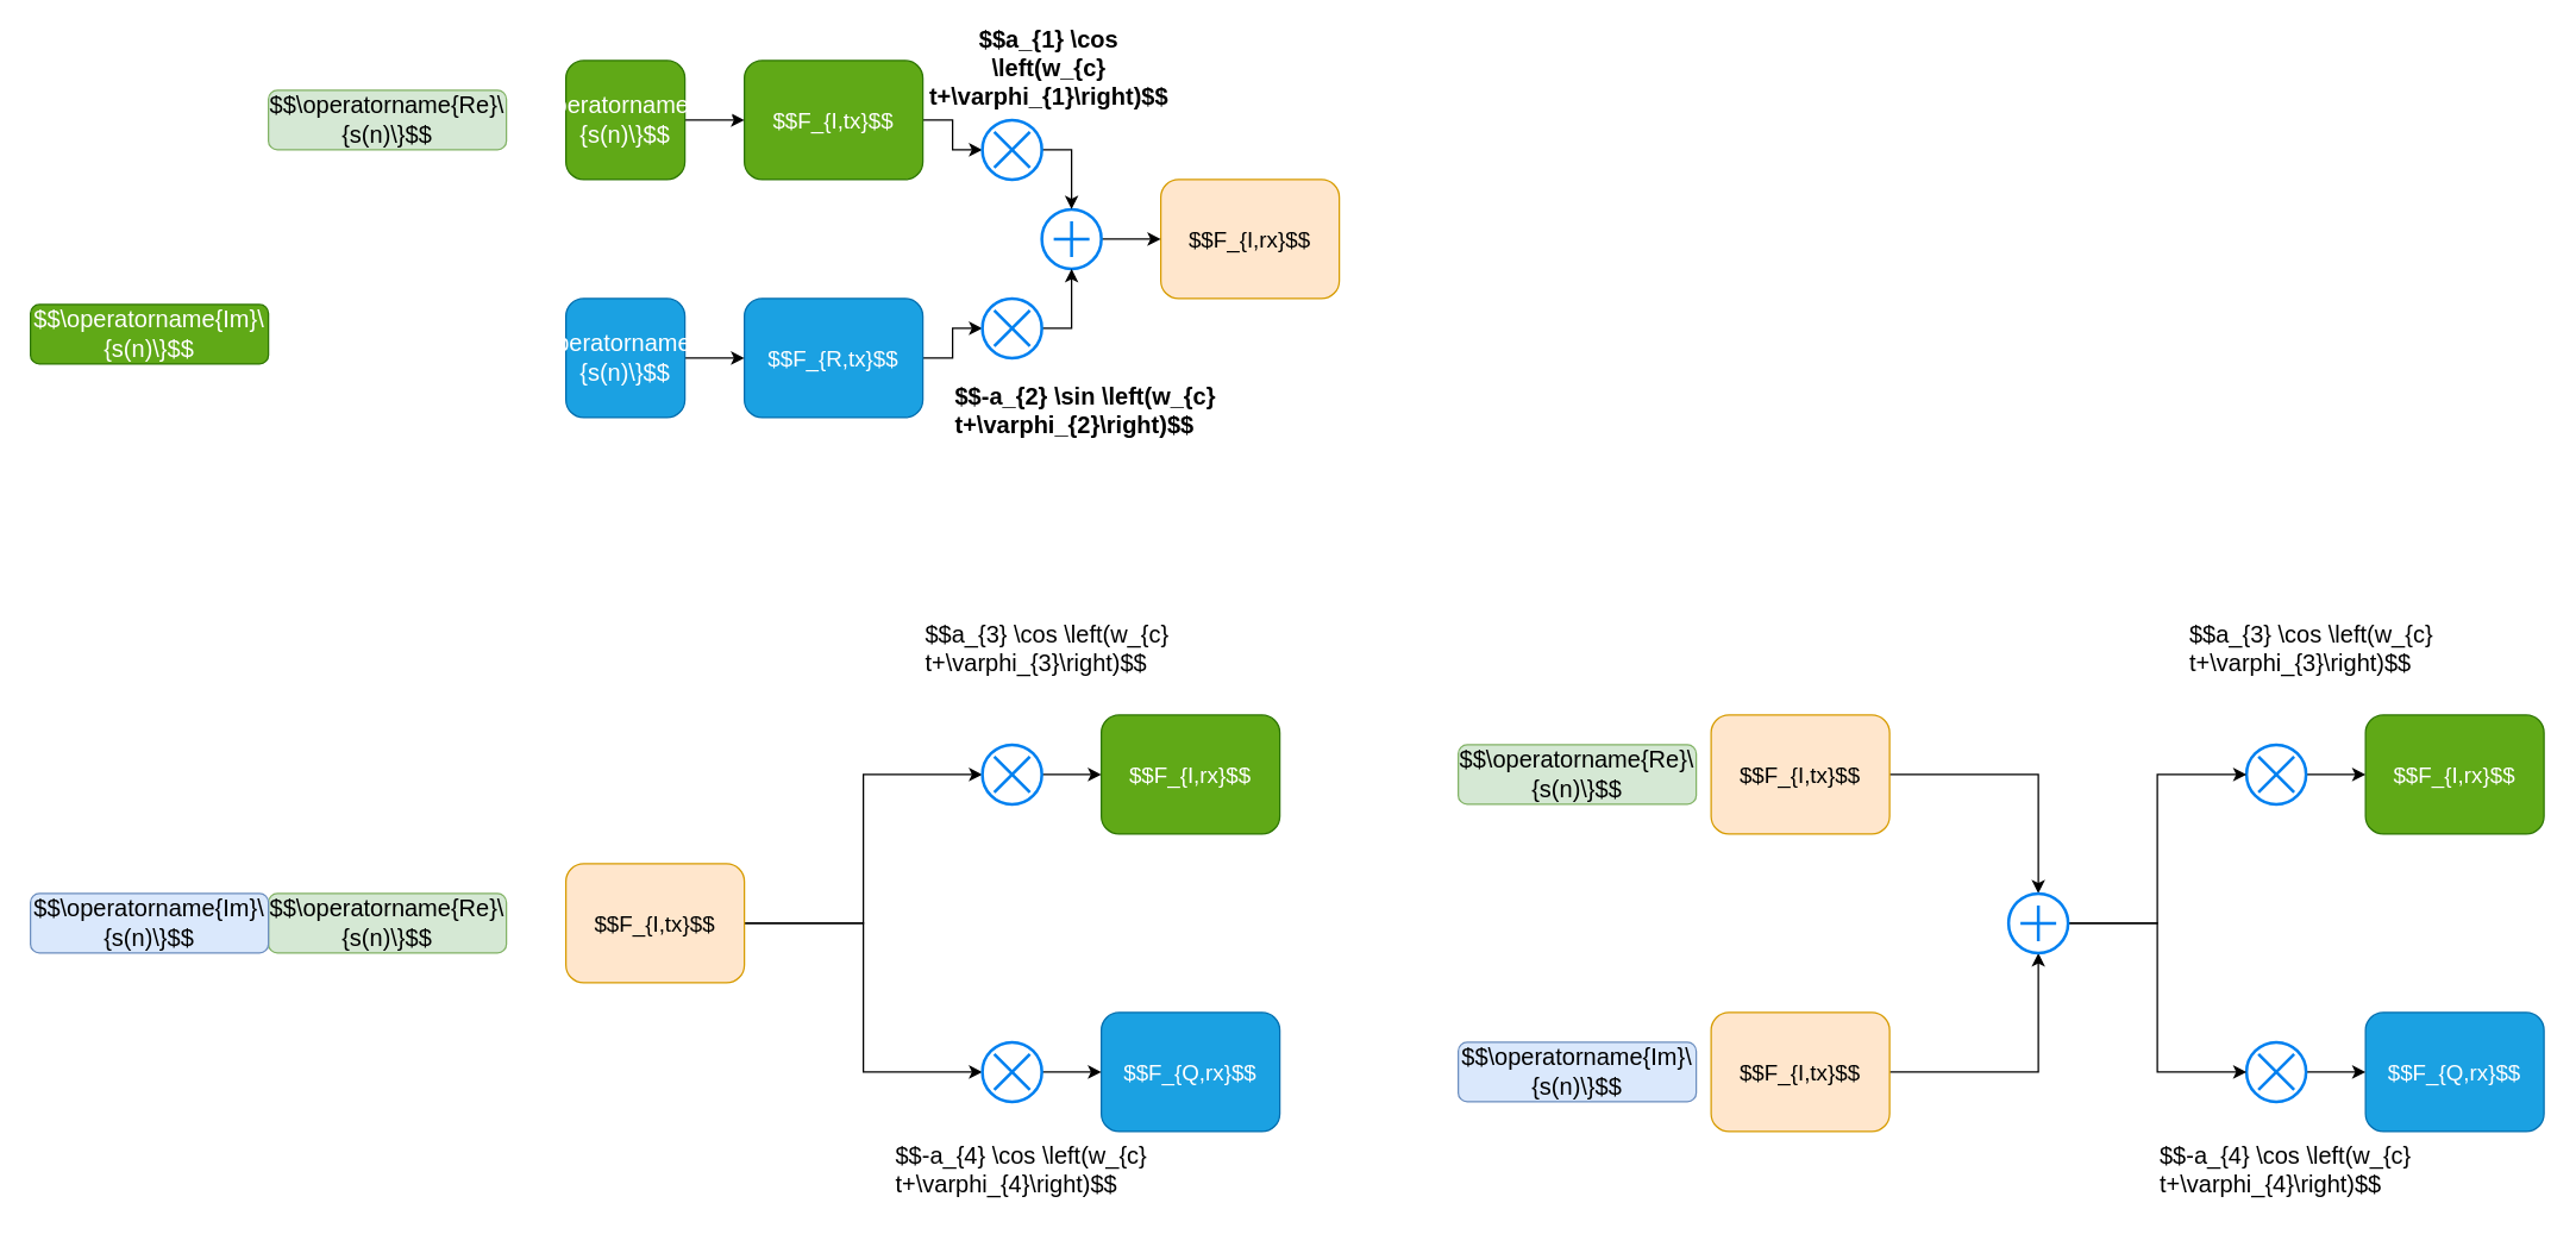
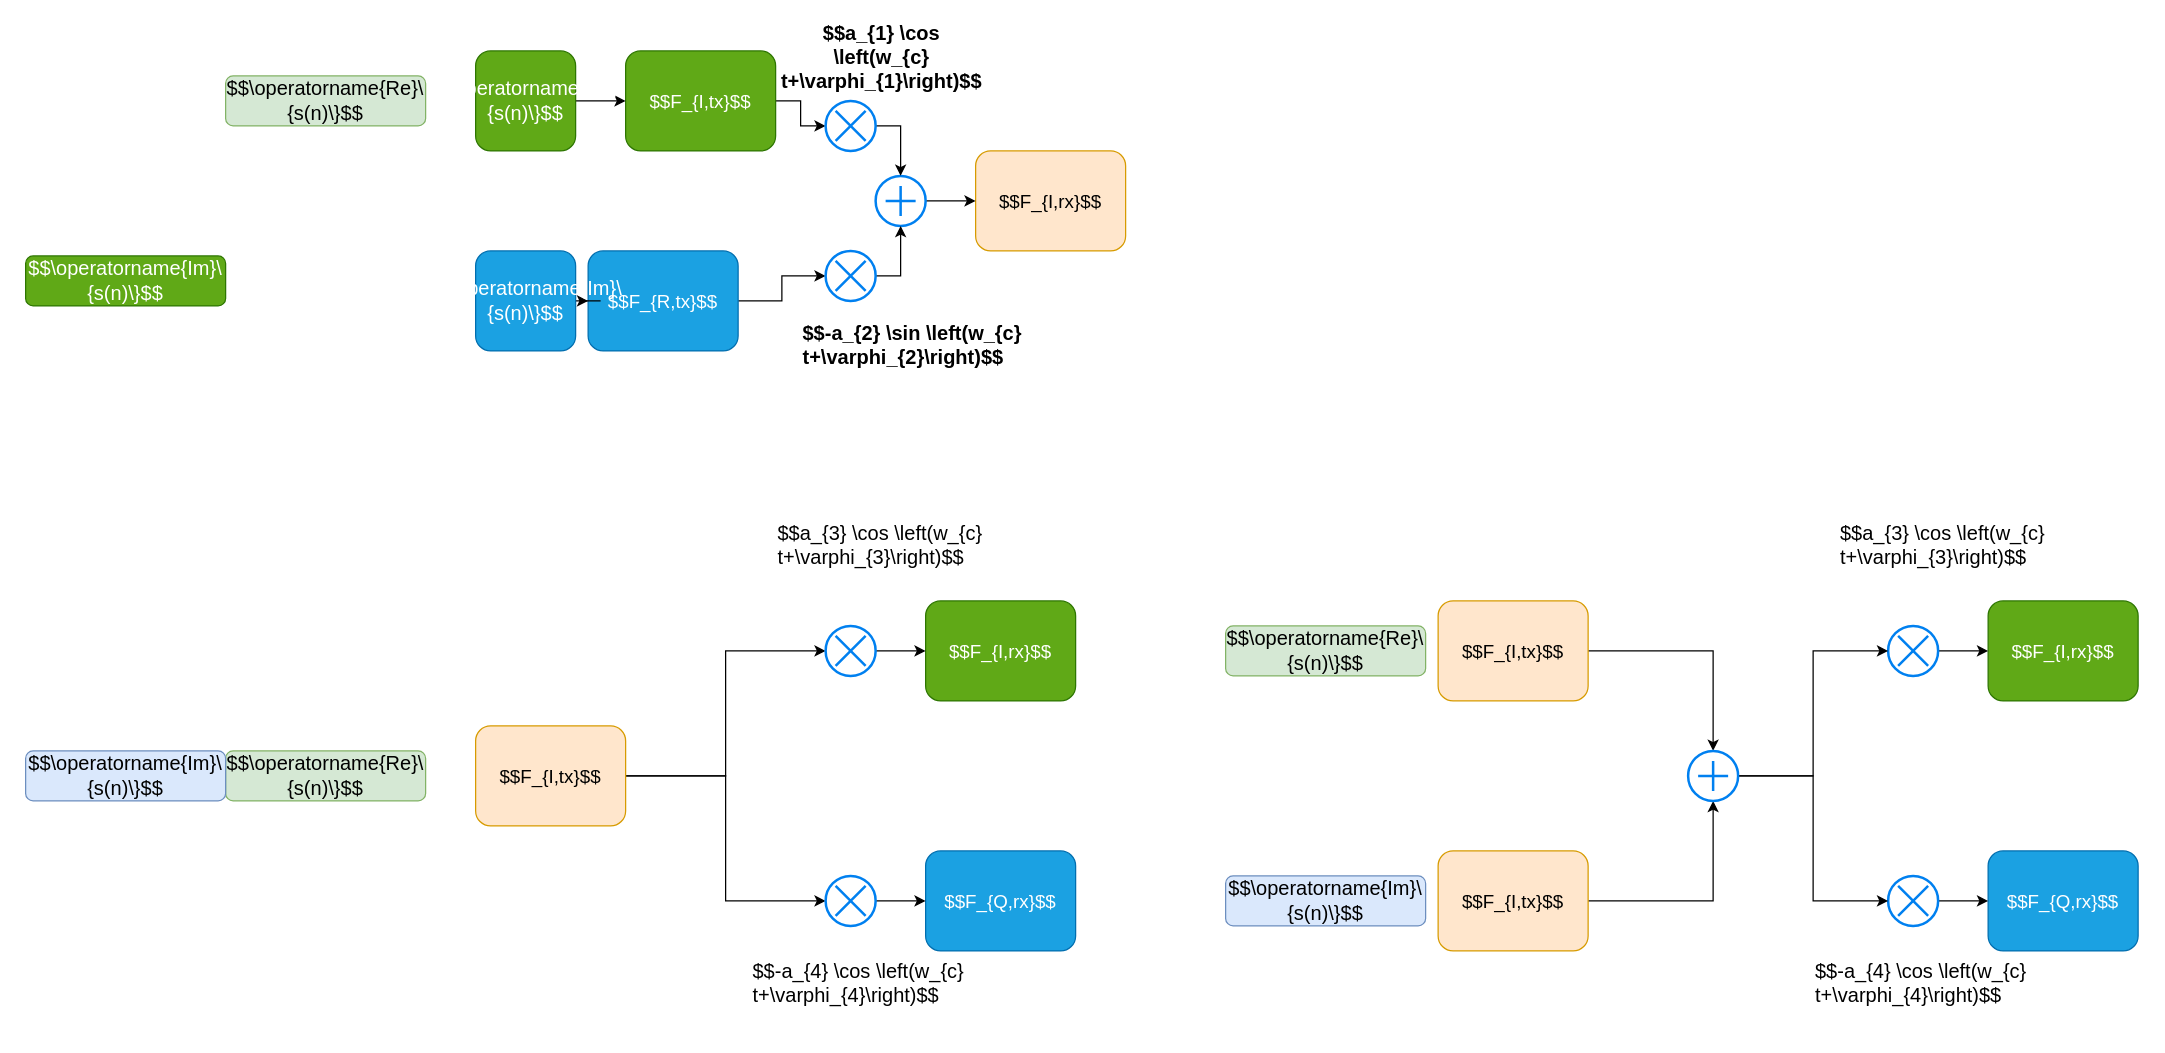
- <mxCell id="5" value="$$F_{R,tx}$$" style="rounded=1;whiteSpace=wrap;html=1;fontSize=15;fillColor=#1ba1e2;strokeColor=#006EAF;fontColor=#ffffff;" parent="1" vertex="1"><mxGeometry x="500" y="200" width="120" height="80" as="geometry" /></mxCell>
+ <mxCell id="5" value="$$F_{R,tx}$$" style="rounded=1;whiteSpace=wrap;html=1;fontSize=15;fillColor=#1ba1e2;strokeColor=#006EAF;fontColor=#ffffff;" parent="1" vertex="1"><mxGeometry x="470" y="200" width="120" height="80" as="geometry" /></mxCell>
